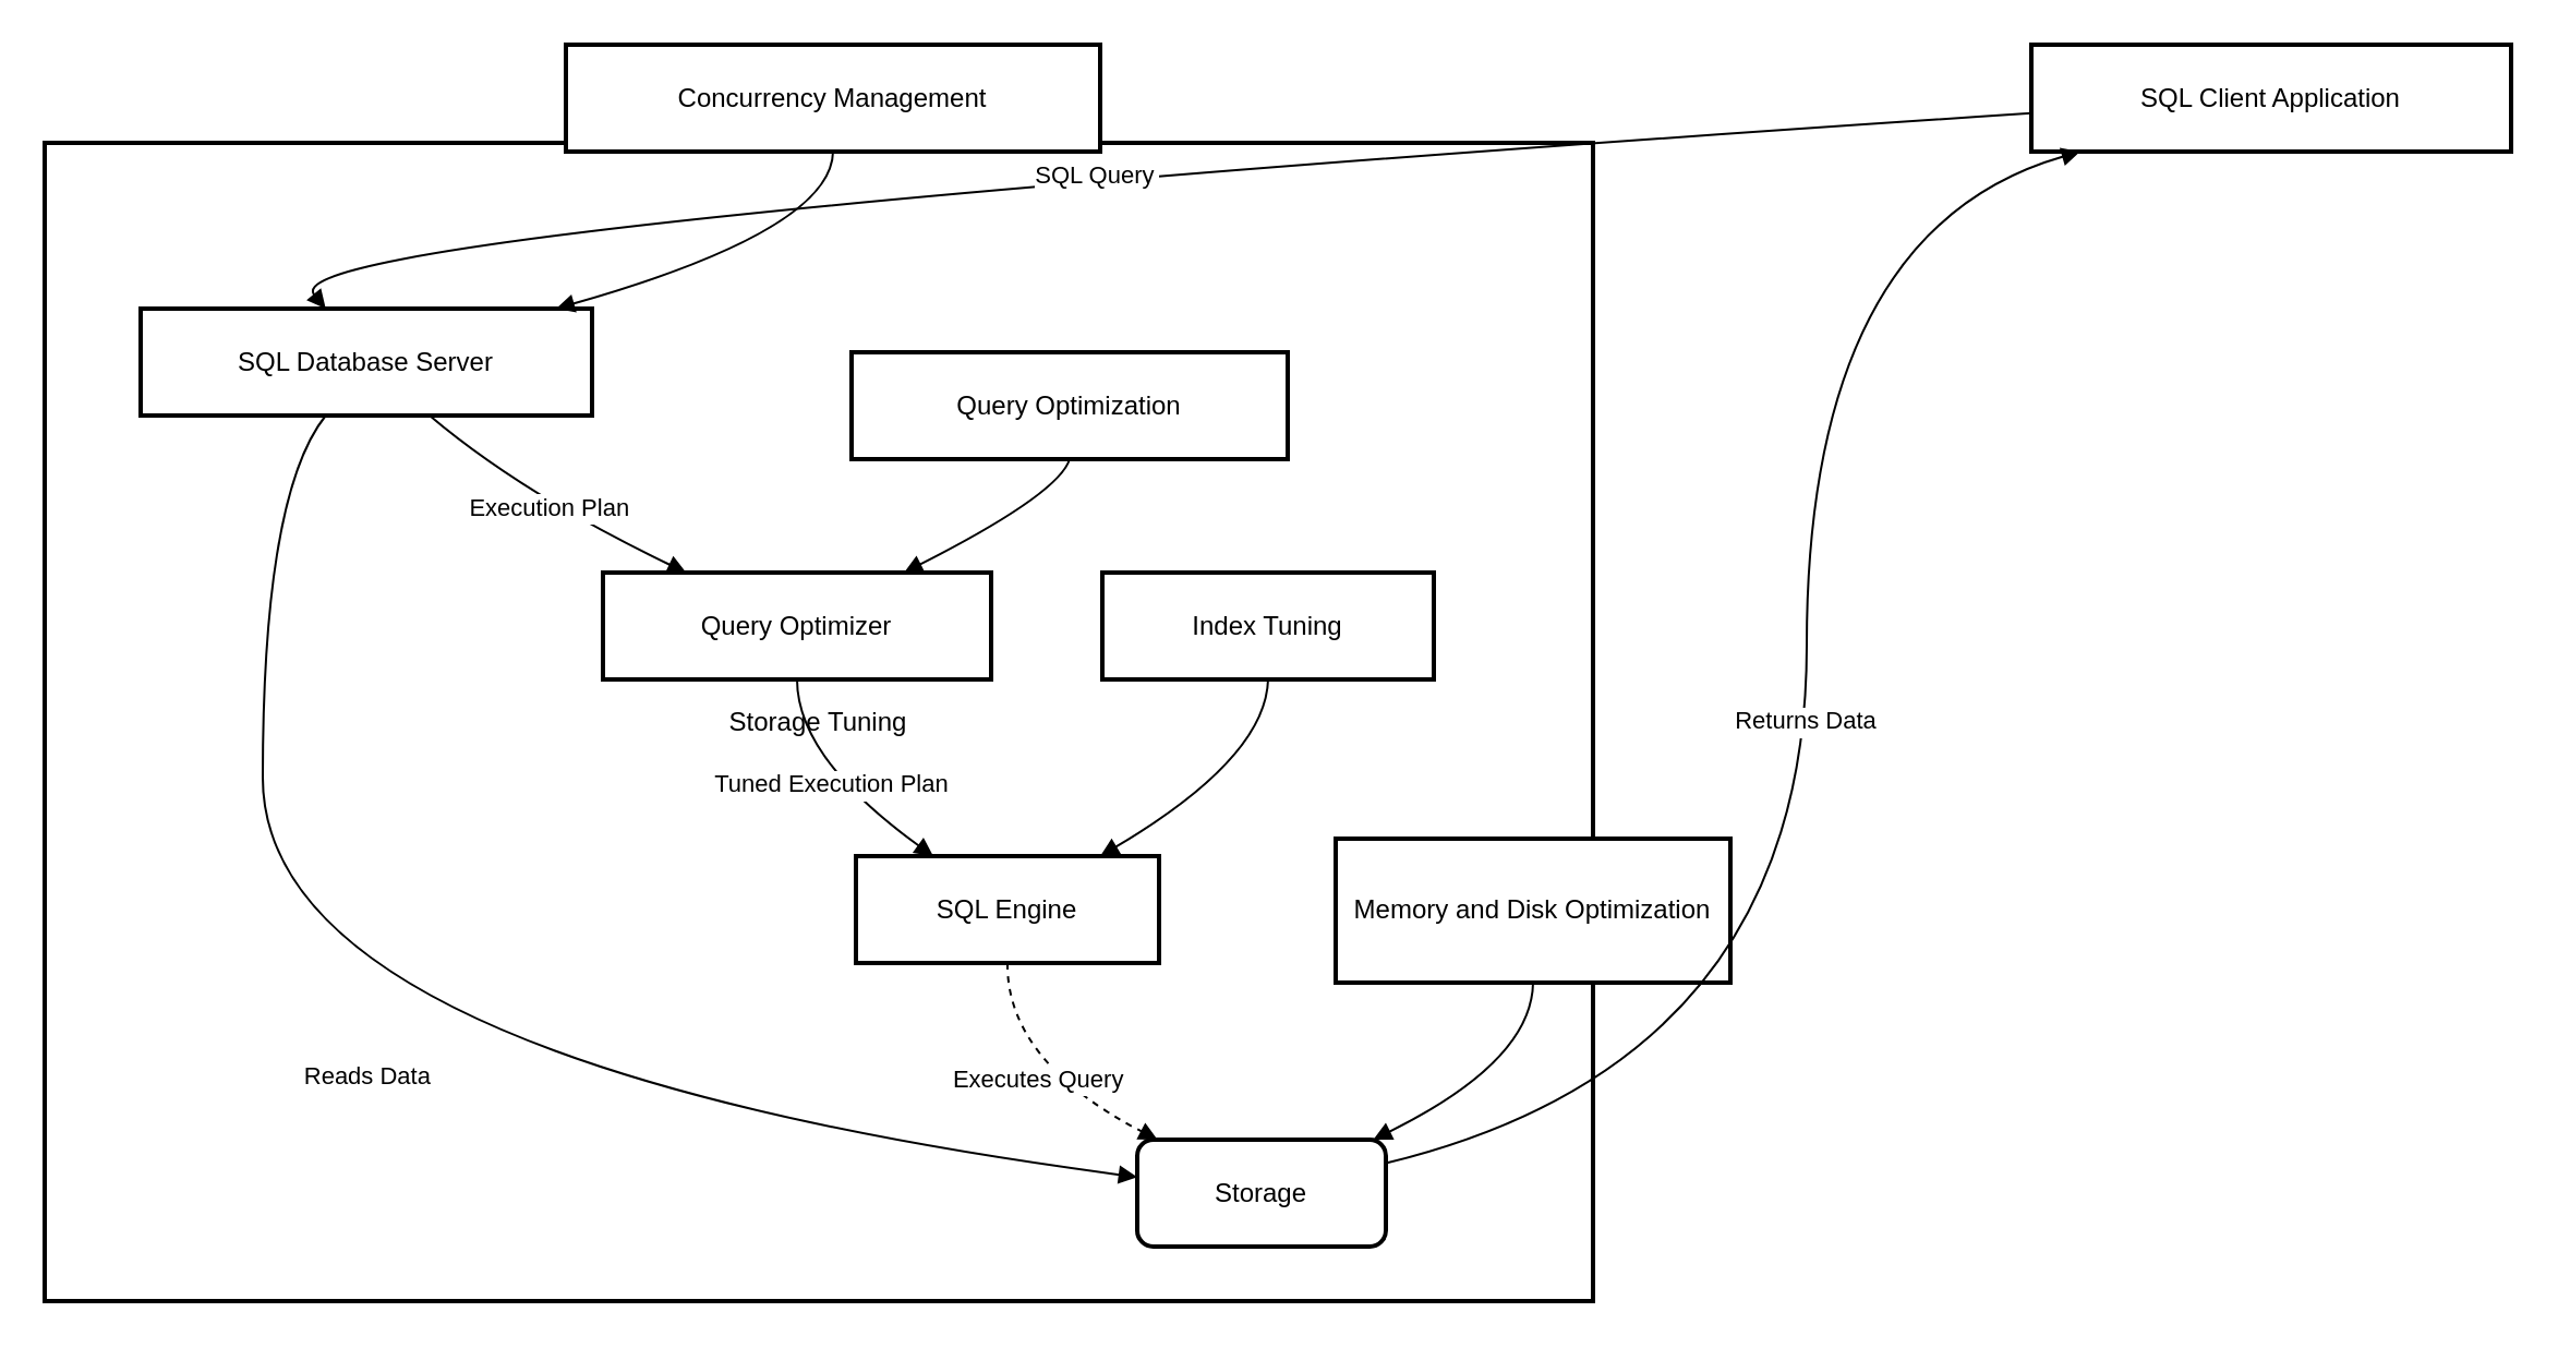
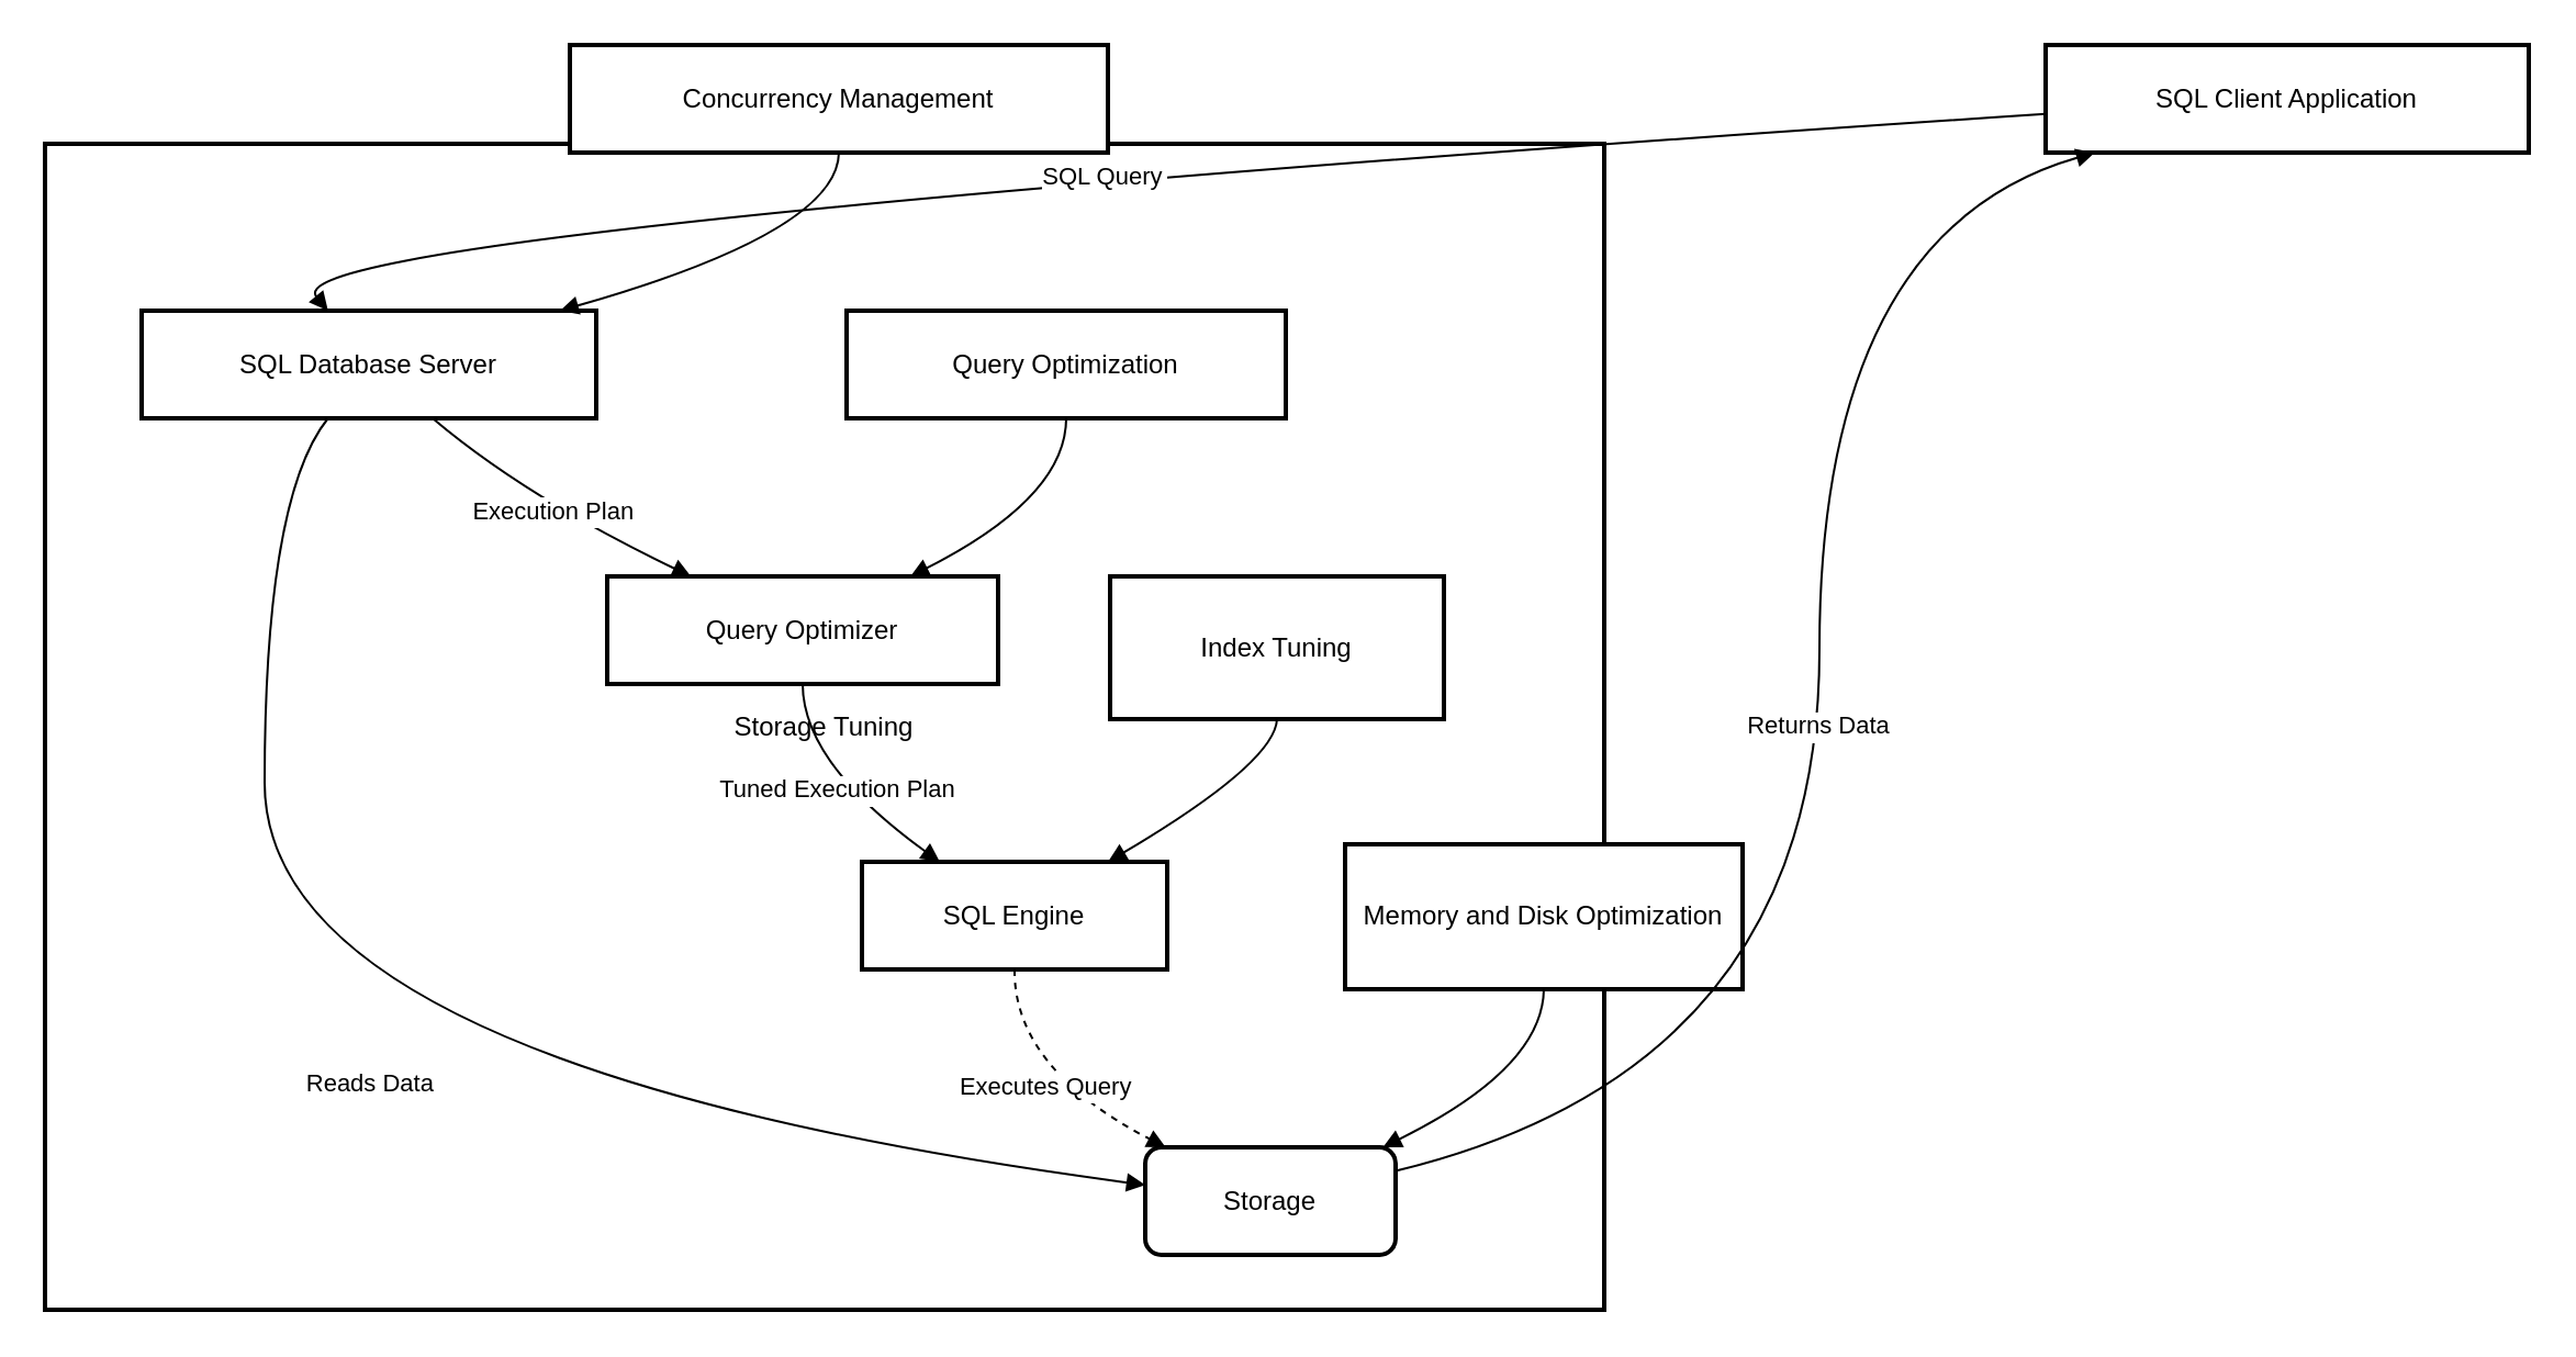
- <mxCell id="8" value="Query Optimization" style="whiteSpace=wrap;strokeWidth=2;" vertex="1" parent="1"><mxGeometry x="390" y="161" width="200" height="49" as="geometry" /></mxCell>
+ <mxCell id="8" value="Query Optimization" style="whiteSpace=wrap;strokeWidth=2;" vertex="1" parent="1"><mxGeometry x="385" y="141" width="200" height="49" as="geometry" /></mxCell>
- <mxCell id="9" value="Index Tuning" style="whiteSpace=wrap;strokeWidth=2;" vertex="1" parent="1"><mxGeometry x="505" y="262" width="152" height="49" as="geometry" /></mxCell>
+ <mxCell id="9" value="Index Tuning" style="whiteSpace=wrap;strokeWidth=2;" vertex="1" parent="1"><mxGeometry x="505" y="262" width="152" height="65" as="geometry" /></mxCell>
